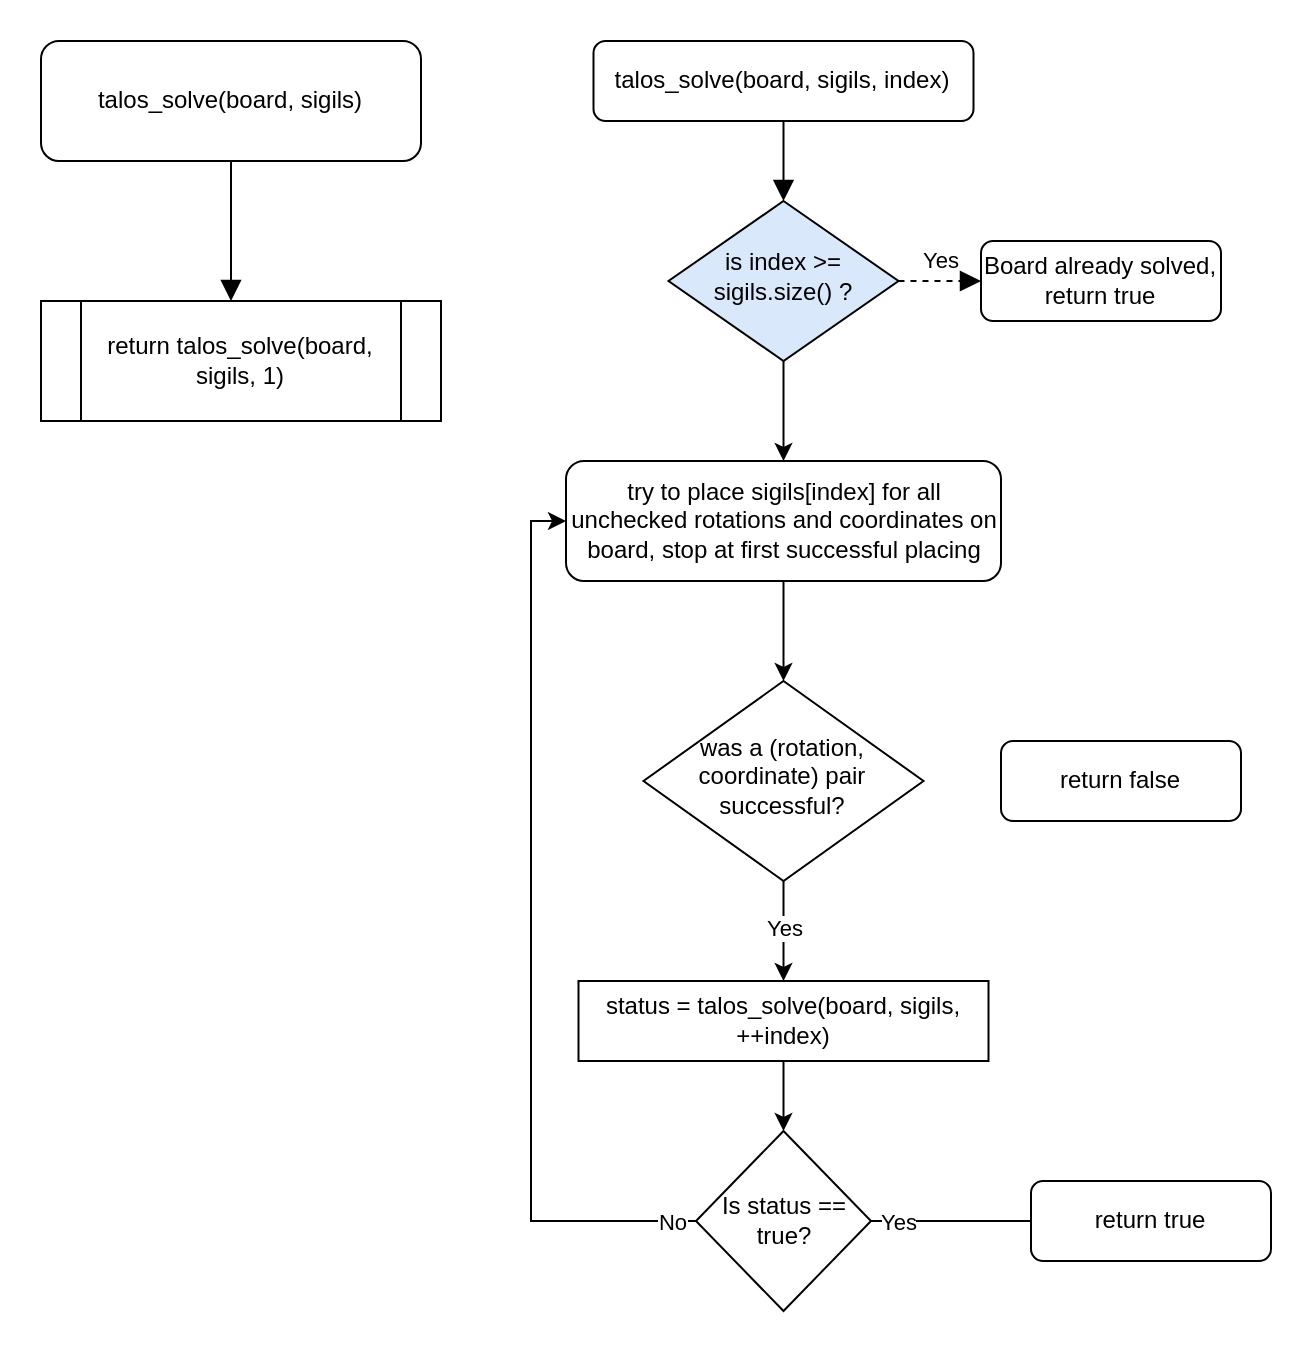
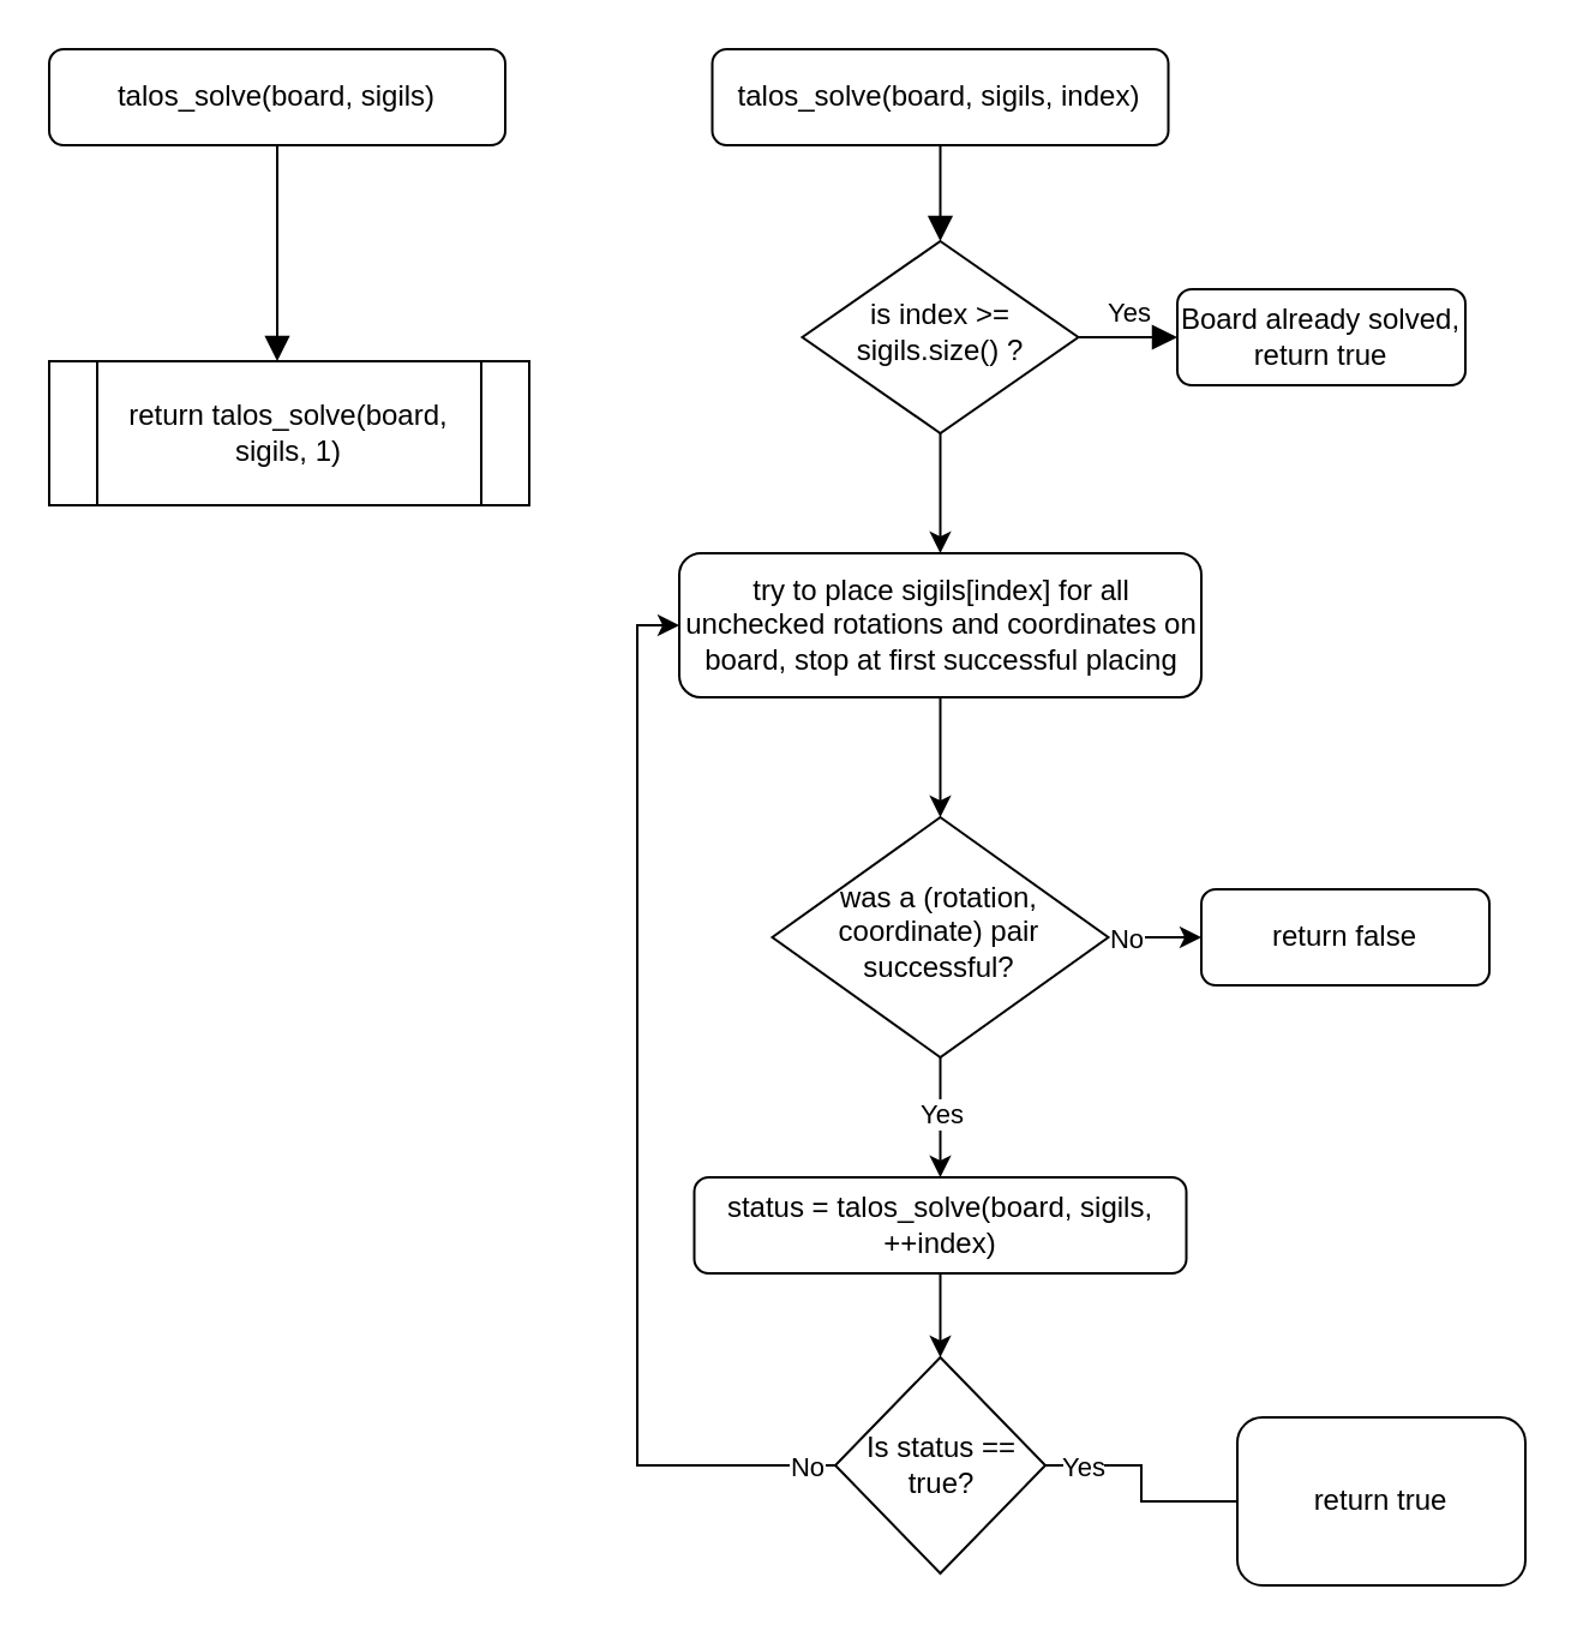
- <mxCell id="3" value="talos_solve(board, sigils)" style="rounded=1;whiteSpace=wrap;html=1;fontSize=12;glass=0;strokeWidth=1;shadow=0;" parent="1" vertex="1"><mxGeometry x="20" y="20" width="190" height="60" as="geometry" /></mxCell>
+ <mxCell id="3" value="talos_solve(board, sigils)" style="rounded=1;whiteSpace=wrap;html=1;fontSize=12;glass=0;strokeWidth=1;shadow=0;" parent="1" vertex="1"><mxGeometry x="20" y="20" width="190" height="40" as="geometry" /></mxCell>
- <mxCell id="6" value="is index &amp;gt;= sigils.size() ?" style="rhombus;whiteSpace=wrap;html=1;shadow=0;fontFamily=Helvetica;fontSize=12;align=center;strokeWidth=1;spacing=6;spacingTop=-4;fillColor=#dae8fc;" vertex="1" parent="1"><mxGeometry x="333.75" y="100" width="115" height="80" as="geometry" /></mxCell>
+ <mxCell id="6" value="is index &amp;gt;= sigils.size() ?" style="rhombus;whiteSpace=wrap;html=1;shadow=0;fontFamily=Helvetica;fontSize=12;align=center;strokeWidth=1;spacing=6;spacingTop=-4;" vertex="1" parent="1"><mxGeometry x="333.75" y="100" width="115" height="80" as="geometry" /></mxCell>
- <mxCell id="4" value="Yes" style="edgeStyle=orthogonalEdgeStyle;rounded=0;html=1;jettySize=auto;orthogonalLoop=1;fontSize=11;endArrow=block;endFill=1;endSize=8;strokeWidth=1;shadow=0;labelBackgroundColor=none;dashed=1;" edge="1" parent="1" source="6" target="7"><mxGeometry y="10" relative="1" as="geometry"><mxPoint as="offset" /></mxGeometry></mxCell>
+ <mxCell id="4" value="Yes" style="edgeStyle=orthogonalEdgeStyle;rounded=0;html=1;jettySize=auto;orthogonalLoop=1;fontSize=11;endArrow=block;endFill=1;endSize=8;strokeWidth=1;shadow=0;labelBackgroundColor=none;" edge="1" parent="1" source="6" target="7"><mxGeometry y="10" relative="1" as="geometry"><mxPoint as="offset" /></mxGeometry></mxCell>
+ <mxCell id="10" style="edgeStyle=orthogonalEdgeStyle;rounded=0;orthogonalLoop=1;jettySize=auto;html=1;entryX=0;entryY=0.5;entryDx=0;entryDy=0;" edge="1" parent="1" source="12" target="15"><mxGeometry relative="1" as="geometry" /></mxCell>
+ <mxCell id="11" value="No" style="edgeLabel;html=1;align=center;verticalAlign=middle;resizable=0;points=[];" vertex="1" connectable="0" parent="10"><mxGeometry x="-0.651" relative="1" as="geometry"><mxPoint as="offset" /></mxGeometry></mxCell>
- <mxCell id="14" value="status = talos_solve(board, sigils, ++index)" style="whiteSpace=wrap;html=1;fontSize=12;glass=0;strokeWidth=1;shadow=0;rounded=0;" vertex="1" parent="1"><mxGeometry x="288.75" y="490" width="205" height="40" as="geometry" /></mxCell>
+ <mxCell id="14" value="status = talos_solve(board, sigils, ++index)" style="rounded=1;whiteSpace=wrap;html=1;fontSize=12;glass=0;strokeWidth=1;shadow=0;" vertex="1" parent="1"><mxGeometry x="288.75" y="490" width="205" height="40" as="geometry" /></mxCell>
- <mxCell id="26" value="return true" style="rounded=1;whiteSpace=wrap;html=1;fontSize=12;glass=0;strokeWidth=1;shadow=0;" vertex="1" parent="1"><mxGeometry x="515" y="590" width="120" height="40" as="geometry" /></mxCell>
+ <mxCell id="26" value="return true" style="rounded=1;whiteSpace=wrap;html=1;fontSize=12;glass=0;strokeWidth=1;shadow=0;" vertex="1" parent="1"><mxGeometry x="515" y="590" width="120" height="70" as="geometry" /></mxCell>
